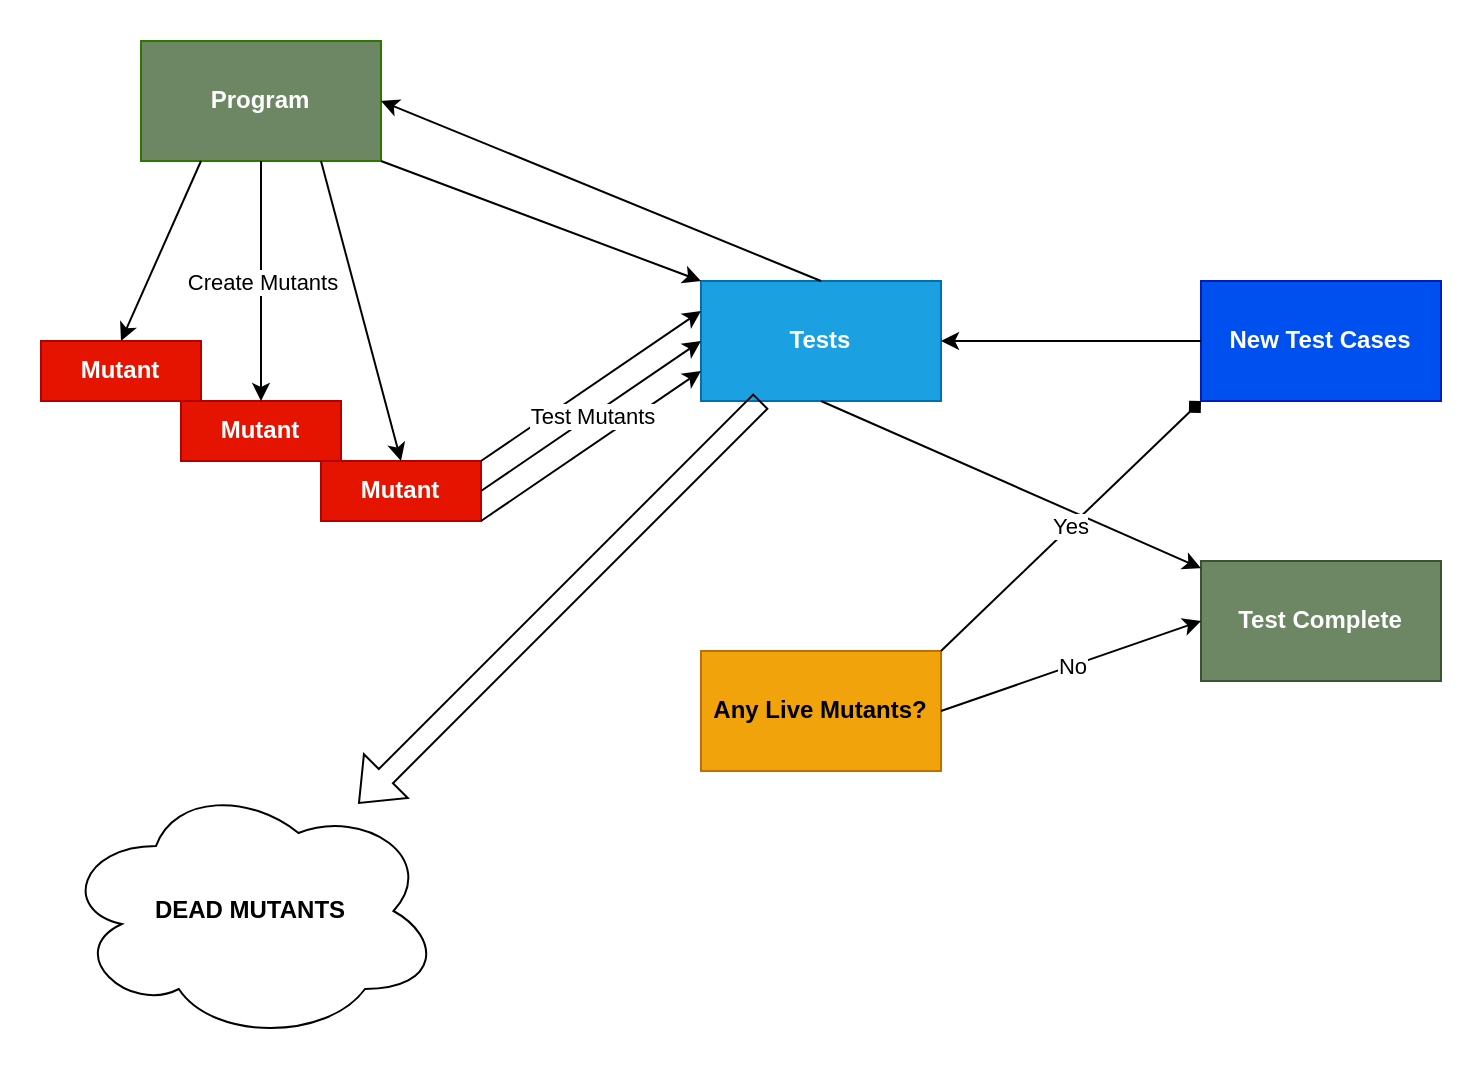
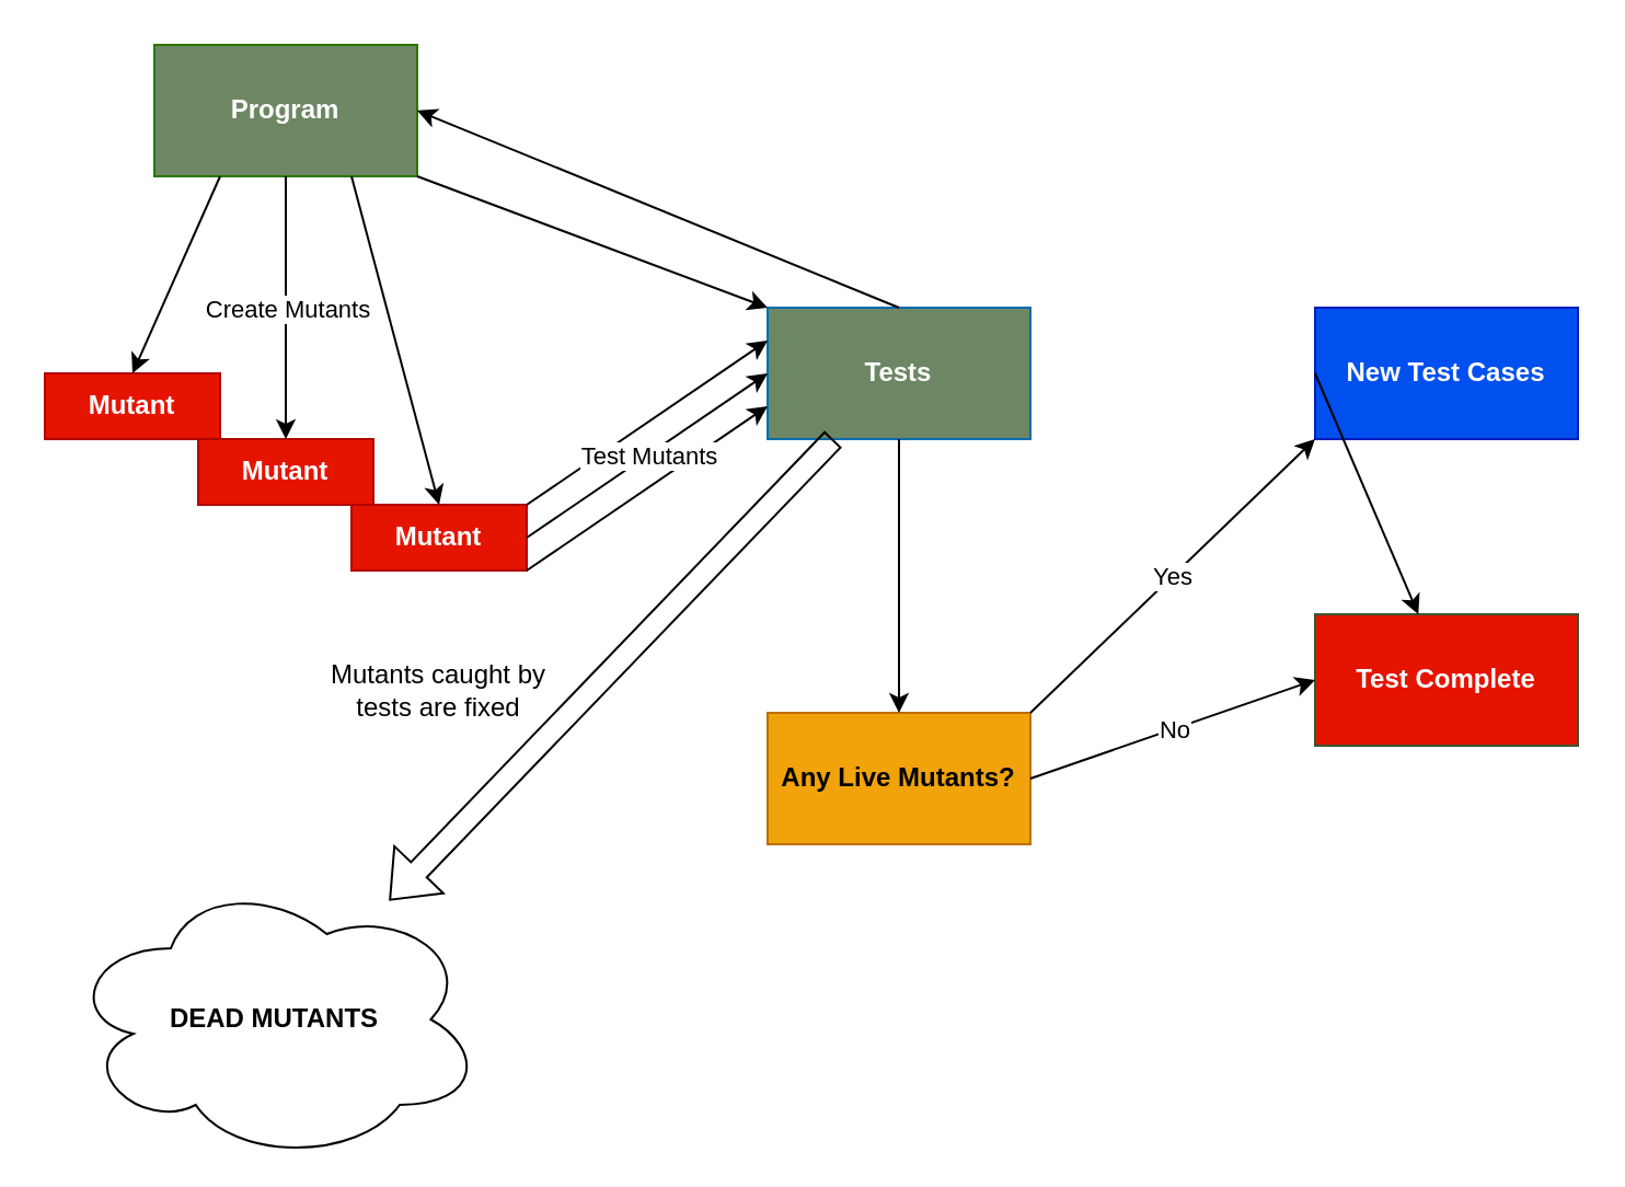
- <mxCell id="3" value="&lt;b&gt;Tests&lt;/b&gt;" style="rounded=0;whiteSpace=wrap;html=1;fillColor=#1ba1e2;fontColor=#ffffff;strokeColor=#006EAF;" vertex="1" parent="1"><mxGeometry x="350" y="140" width="120" height="60" as="geometry" /></mxCell>
+ <mxCell id="3" value="&lt;b&gt;Tests&lt;/b&gt;" style="rounded=0;whiteSpace=wrap;html=1;fillColor=#6d8764;fontColor=#ffffff;strokeColor=#006EAF;" vertex="1" parent="1"><mxGeometry x="350" y="140" width="120" height="60" as="geometry" /></mxCell>
- <mxCell id="24" value="" style="endArrow=classic;html=1;rounded=0;exitX=0;exitY=0.5;exitDx=0;exitDy=0;entryX=1;entryY=0.5;entryDx=0;entryDy=0;" edge="1" parent="1" source="4" target="3"><mxGeometry width="50" height="50" relative="1" as="geometry"><mxPoint x="400" y="310" as="sourcePoint" /><mxPoint x="450" y="260" as="targetPoint" /></mxGeometry></mxCell>
+ <mxCell id="24" value="" style="endArrow=classic;html=1;rounded=0;exitX=0;exitY=0.5;exitDx=0;exitDy=0;" edge="1" parent="1" source="4" target="6"><mxGeometry width="50" height="50" relative="1" as="geometry"><mxPoint x="400" y="310" as="sourcePoint" /><mxPoint x="450" y="260" as="targetPoint" /></mxGeometry></mxCell>
- <mxCell id="25" value="" style="endArrow=diamond;html=1;rounded=0;entryX=0;entryY=1;entryDx=0;entryDy=0;exitX=1;exitY=0;exitDx=0;exitDy=0;" edge="1" parent="1" source="5" target="4"><mxGeometry relative="1" as="geometry"><mxPoint x="370" y="290" as="sourcePoint" /><mxPoint x="470" y="290" as="targetPoint" /></mxGeometry></mxCell>
+ <mxCell id="25" value="" style="endArrow=classic;html=1;rounded=0;entryX=0;entryY=1;entryDx=0;entryDy=0;exitX=1;exitY=0;exitDx=0;exitDy=0;" edge="1" parent="1" source="5" target="4"><mxGeometry relative="1" as="geometry"><mxPoint x="370" y="290" as="sourcePoint" /><mxPoint x="470" y="290" as="targetPoint" /></mxGeometry></mxCell>
- <mxCell id="23" value="" style="endArrow=classic;html=1;rounded=0;exitX=0.5;exitY=1;exitDx=0;exitDy=0;" edge="1" parent="1" source="3" target="6"><mxGeometry width="50" height="50" relative="1" as="geometry"><mxPoint x="400" y="310" as="sourcePoint" /><mxPoint x="450" y="260" as="targetPoint" /></mxGeometry></mxCell>
+ <mxCell id="23" value="" style="endArrow=classic;html=1;rounded=0;exitX=0.5;exitY=1;exitDx=0;exitDy=0;entryX=0.5;entryY=0;entryDx=0;entryDy=0;" edge="1" parent="1" source="3" target="5"><mxGeometry width="50" height="50" relative="1" as="geometry"><mxPoint x="400" y="310" as="sourcePoint" /><mxPoint x="450" y="260" as="targetPoint" /></mxGeometry></mxCell>
- <mxCell id="6" value="&lt;b&gt;Test Complete&lt;/b&gt;" style="rounded=0;whiteSpace=wrap;html=1;fillColor=#6d8764;fontColor=#ffffff;strokeColor=#3A5431;" vertex="1" parent="1"><mxGeometry x="600" y="280" width="120" height="60" as="geometry" /></mxCell>
+ <mxCell id="6" value="&lt;b&gt;Test Complete&lt;/b&gt;" style="rounded=0;whiteSpace=wrap;html=1;fillColor=#e51400;fontColor=#ffffff;strokeColor=#3A5431;" vertex="1" parent="1"><mxGeometry x="600" y="280" width="120" height="60" as="geometry" /></mxCell>
+ <mxCell id="22" value="Mutants caught by tests are fixed" style="text;html=1;align=center;verticalAlign=middle;whiteSpace=wrap;rounded=0;" vertex="1" parent="1"><mxGeometry x="145" y="300" width="110" height="30" as="geometry" /></mxCell>
- <mxCell id="10" value="&lt;b&gt;DEAD MUTANTS&lt;/b&gt;" style="ellipse;shape=cloud;whiteSpace=wrap;html=1;" vertex="1" parent="1"><mxGeometry x="30" y="390" width="190" height="130" as="geometry" /></mxCell>
+ <mxCell id="10" value="&lt;b&gt;DEAD MUTANTS&lt;/b&gt;" style="ellipse;shape=cloud;whiteSpace=wrap;html=1;" vertex="1" parent="1"><mxGeometry x="30" y="400" width="190" height="130" as="geometry" /></mxCell>
